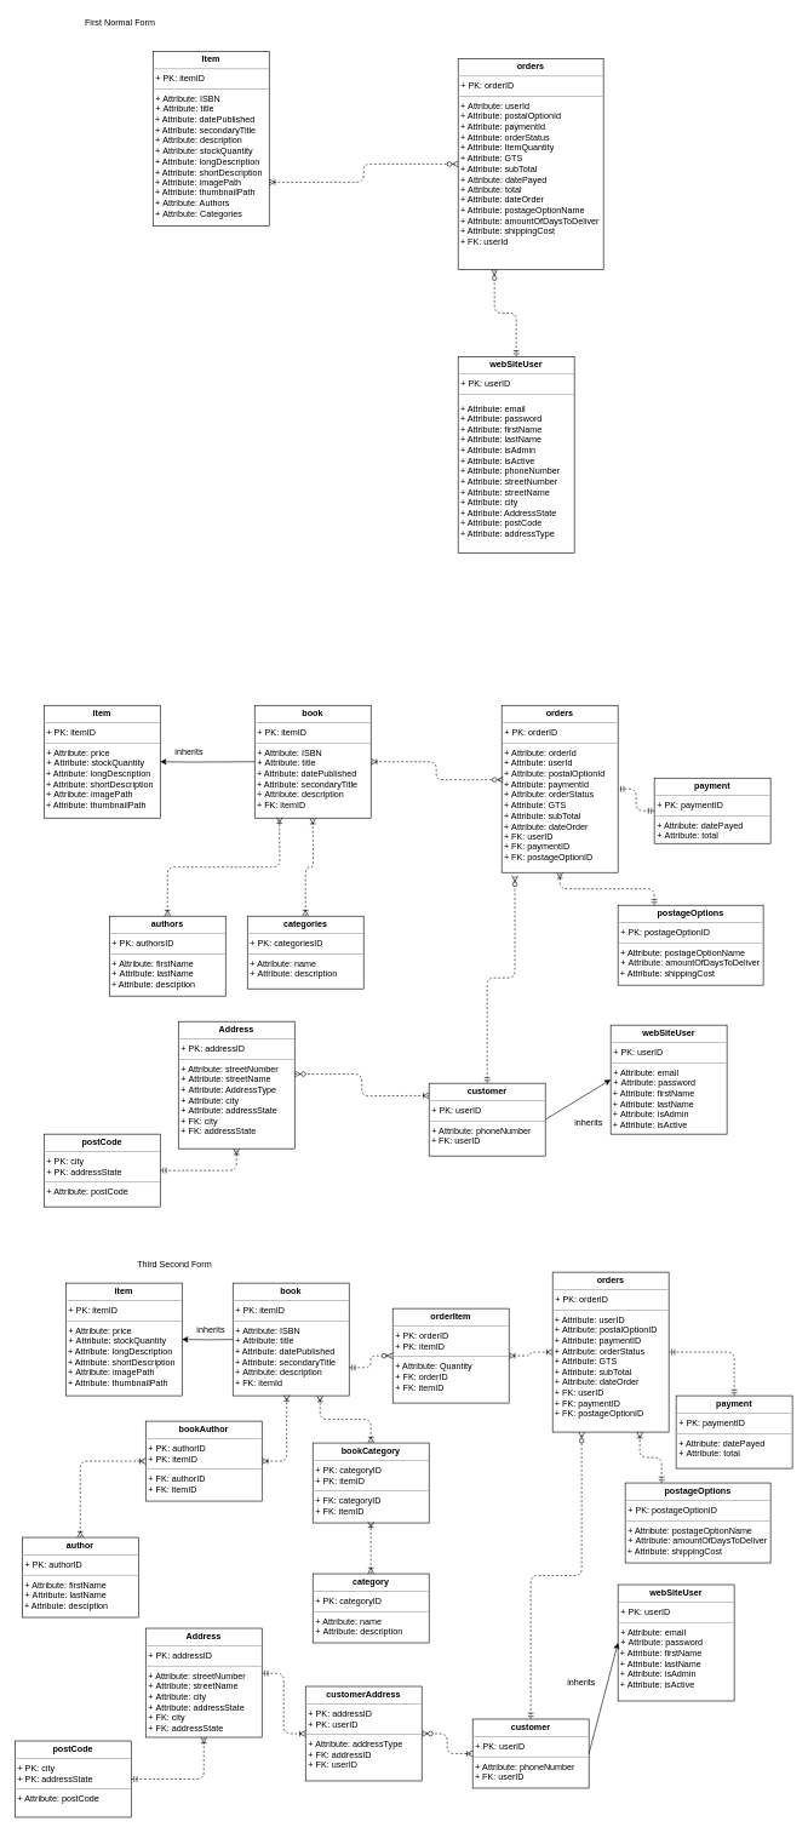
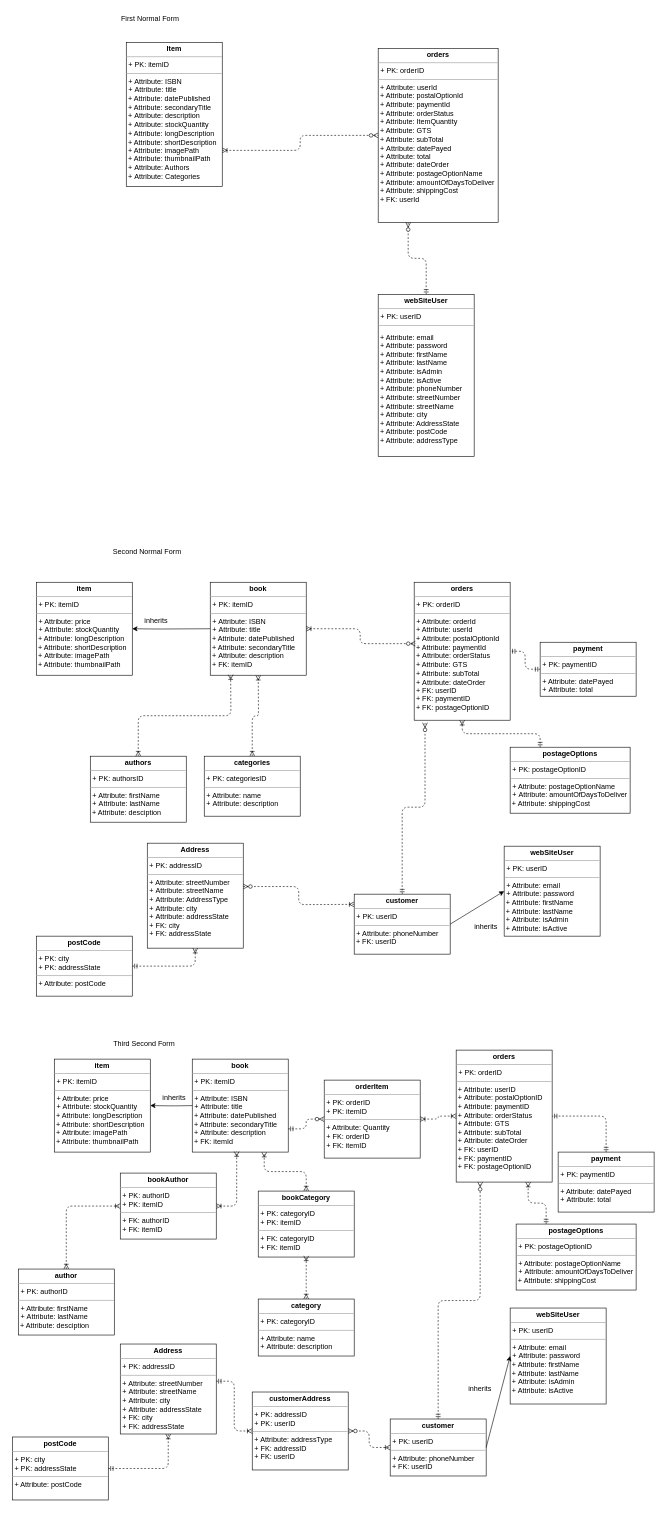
- <mxCell id="7" value="First Normal Form" parent="1" style="text;html=1;strokeColor=none;fillColor=none;align=center;verticalAlign=middle;whiteSpace=wrap;rounded=0;" vertex="1"><mxGeometry as="geometry" x="60" y="20" width="210" height="20" /></mxCell>
+ <mxCell id="7" value="First Normal Form" parent="1" style="text;html=1;strokeColor=none;fillColor=none;align=center;verticalAlign=middle;whiteSpace=wrap;rounded=0;" vertex="1"><mxGeometry x="145" y="20" as="geometry" width="210" height="20" /></mxCell>
+ <mxCell id="8" value="Second Normal Form" parent="1" style="text;html=1;strokeColor=none;fillColor=none;align=center;verticalAlign=middle;whiteSpace=wrap;rounded=0;" vertex="1"><mxGeometry as="geometry" x="140" y="910" width="210" height="20" /></mxCell>
